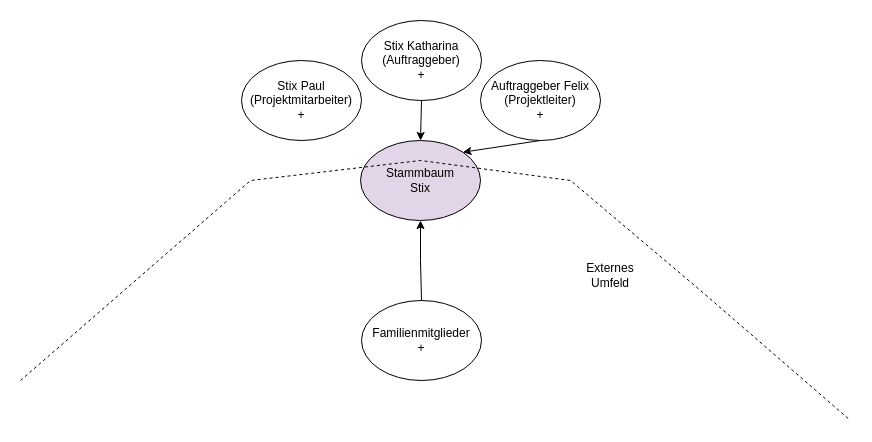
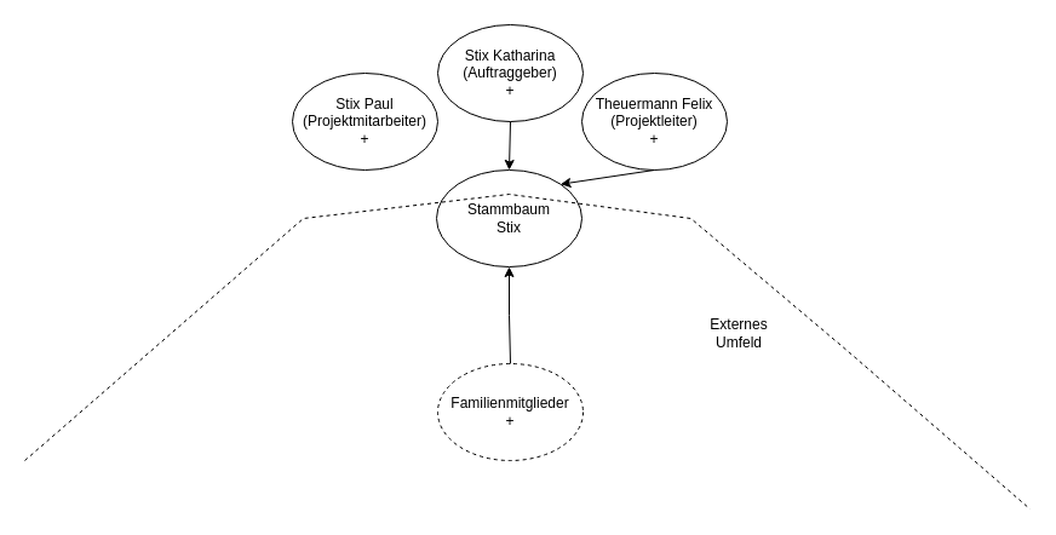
- <mxCell id="5" value="Auftraggeber Felix&lt;div&gt;(Projektleiter)&lt;/div&gt;&lt;div&gt;+&lt;/div&gt;" style="ellipse;whiteSpace=wrap;html=1;" parent="1" vertex="1"><mxGeometry x="480" y="60" width="120" height="80" as="geometry" /></mxCell>
+ <mxCell id="5" value="Theuermann Felix&lt;div&gt;(Projektleiter)&lt;/div&gt;&lt;div&gt;+&lt;/div&gt;" style="ellipse;whiteSpace=wrap;html=1;" parent="1" vertex="1"><mxGeometry x="480" y="60" width="120" height="80" as="geometry" /></mxCell>
- <mxCell id="2" value="Stammbaum&lt;div&gt;Stix&lt;/div&gt;" style="ellipse;whiteSpace=wrap;html=1;fillColor=#e1d5e7;" parent="1" vertex="1"><mxGeometry x="360" y="140" width="120" height="80" as="geometry" /></mxCell>
+ <mxCell id="2" value="Stammbaum&lt;div&gt;Stix&lt;/div&gt;" style="ellipse;whiteSpace=wrap;html=1;" parent="1" vertex="1"><mxGeometry x="360" y="140" width="120" height="80" as="geometry" /></mxCell>
- <mxCell id="9" value="Familienmitglieder&lt;div&gt;+&lt;/div&gt;" style="ellipse;whiteSpace=wrap;html=1;" parent="1" vertex="1"><mxGeometry x="361" y="300" width="120" height="80" as="geometry" /></mxCell>
+ <mxCell id="9" value="Familienmitglieder&lt;div&gt;+&lt;/div&gt;" style="ellipse;whiteSpace=wrap;html=1;dashed=1;" parent="1" vertex="1"><mxGeometry x="361" y="300" width="120" height="80" as="geometry" /></mxCell>
